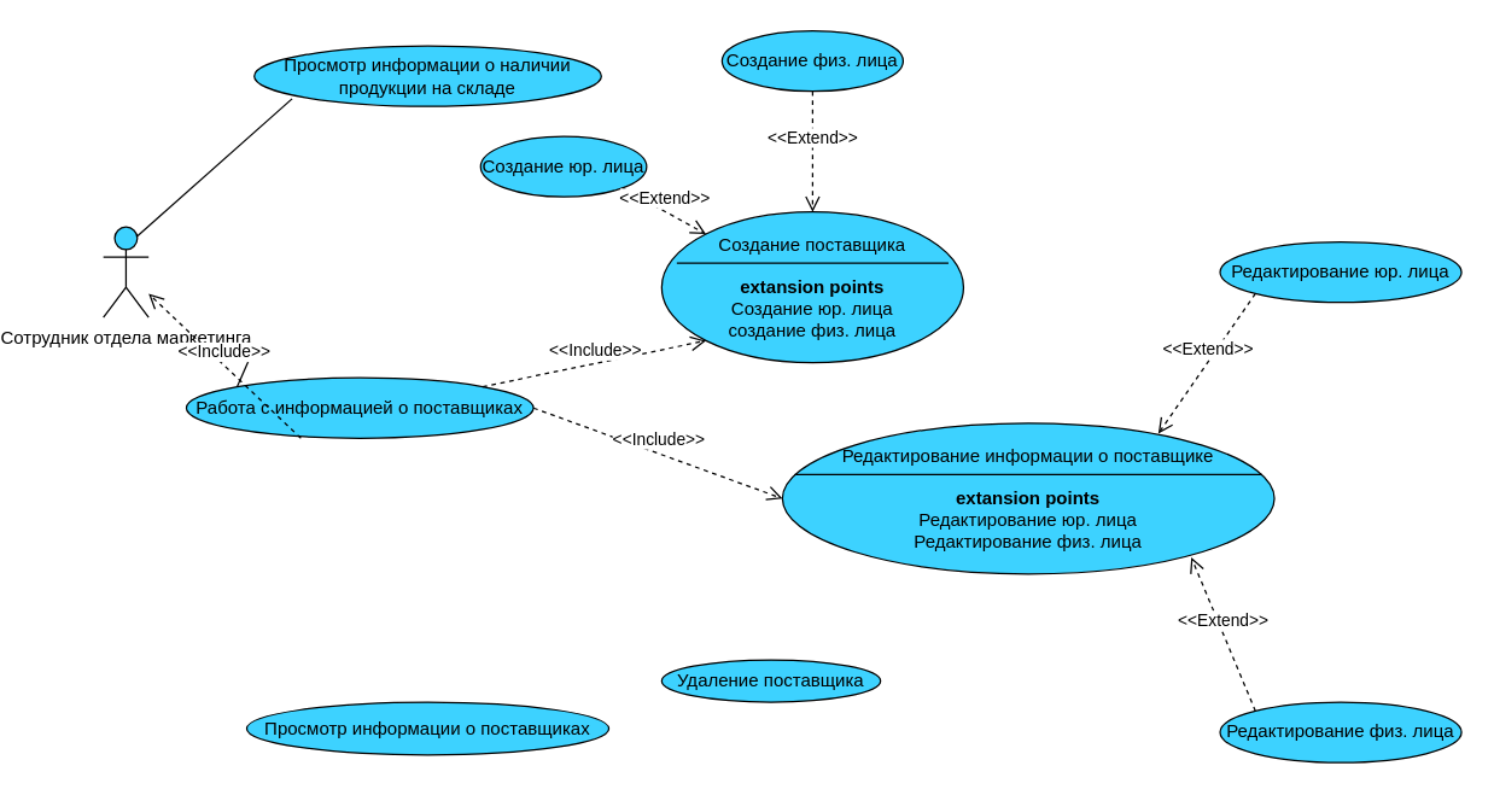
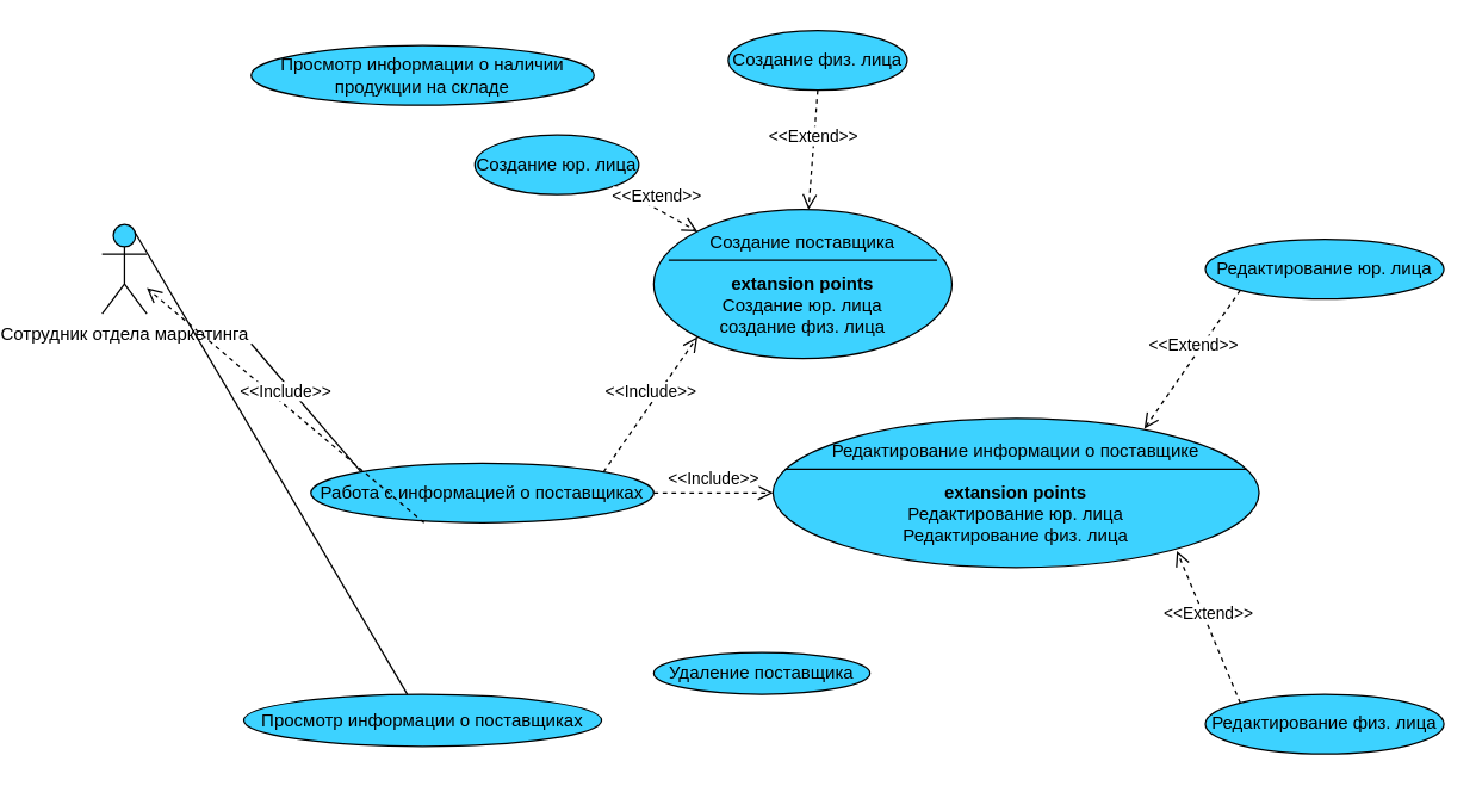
- <mxCell id="6" value="Создание физ. лица" style="ellipse;whiteSpace=wrap;html=1;fillColor=#3DD2FF;" vertex="1" parent="1"><mxGeometry x="430" y="20" width="120" height="40" as="geometry" /></mxCell>
+ <mxCell id="6" value="Создание физ. лица" style="ellipse;whiteSpace=wrap;html=1;fillColor=#3DD2FF;" vertex="1" parent="1"><mxGeometry x="440" y="20" width="120" height="40" as="geometry" /></mxCell>
- <mxCell id="4" value="" style="endArrow=none;html=1;rounded=0;exitX=0.75;exitY=0.1;exitDx=0;exitDy=0;exitPerimeter=0;entryX=0.109;entryY=0.875;entryDx=0;entryDy=0;entryPerimeter=0;" edge="1" parent="1" source="2" target="3"><mxGeometry width="50" height="50" relative="1" as="geometry"><mxPoint x="370" y="300" as="sourcePoint" /><mxPoint x="420" y="250" as="targetPoint" /></mxGeometry></mxCell>
+ <mxCell id="4" value="" style="endArrow=none;html=1;rounded=0;exitX=0.75;exitY=0.1;exitDx=0;exitDy=0;exitPerimeter=0;" edge="1" parent="1" source="2" target="14"><mxGeometry width="50" height="50" relative="1" as="geometry"><mxPoint x="370" y="300" as="sourcePoint" /><mxPoint x="420" y="250" as="targetPoint" /></mxGeometry></mxCell>
- <mxCell id="11" value="Работа с информацией о поставщиках" style="ellipse;whiteSpace=wrap;html=1;fillColor=#3DD2FF;" vertex="1" parent="1"><mxGeometry x="75" y="250" width="230" height="40" as="geometry" /></mxCell>
+ <mxCell id="11" value="Работа с информацией о поставщиках" style="ellipse;whiteSpace=wrap;html=1;fillColor=#3DD2FF;" vertex="1" parent="1"><mxGeometry x="160" y="310" width="230" height="40" as="geometry" /></mxCell>
